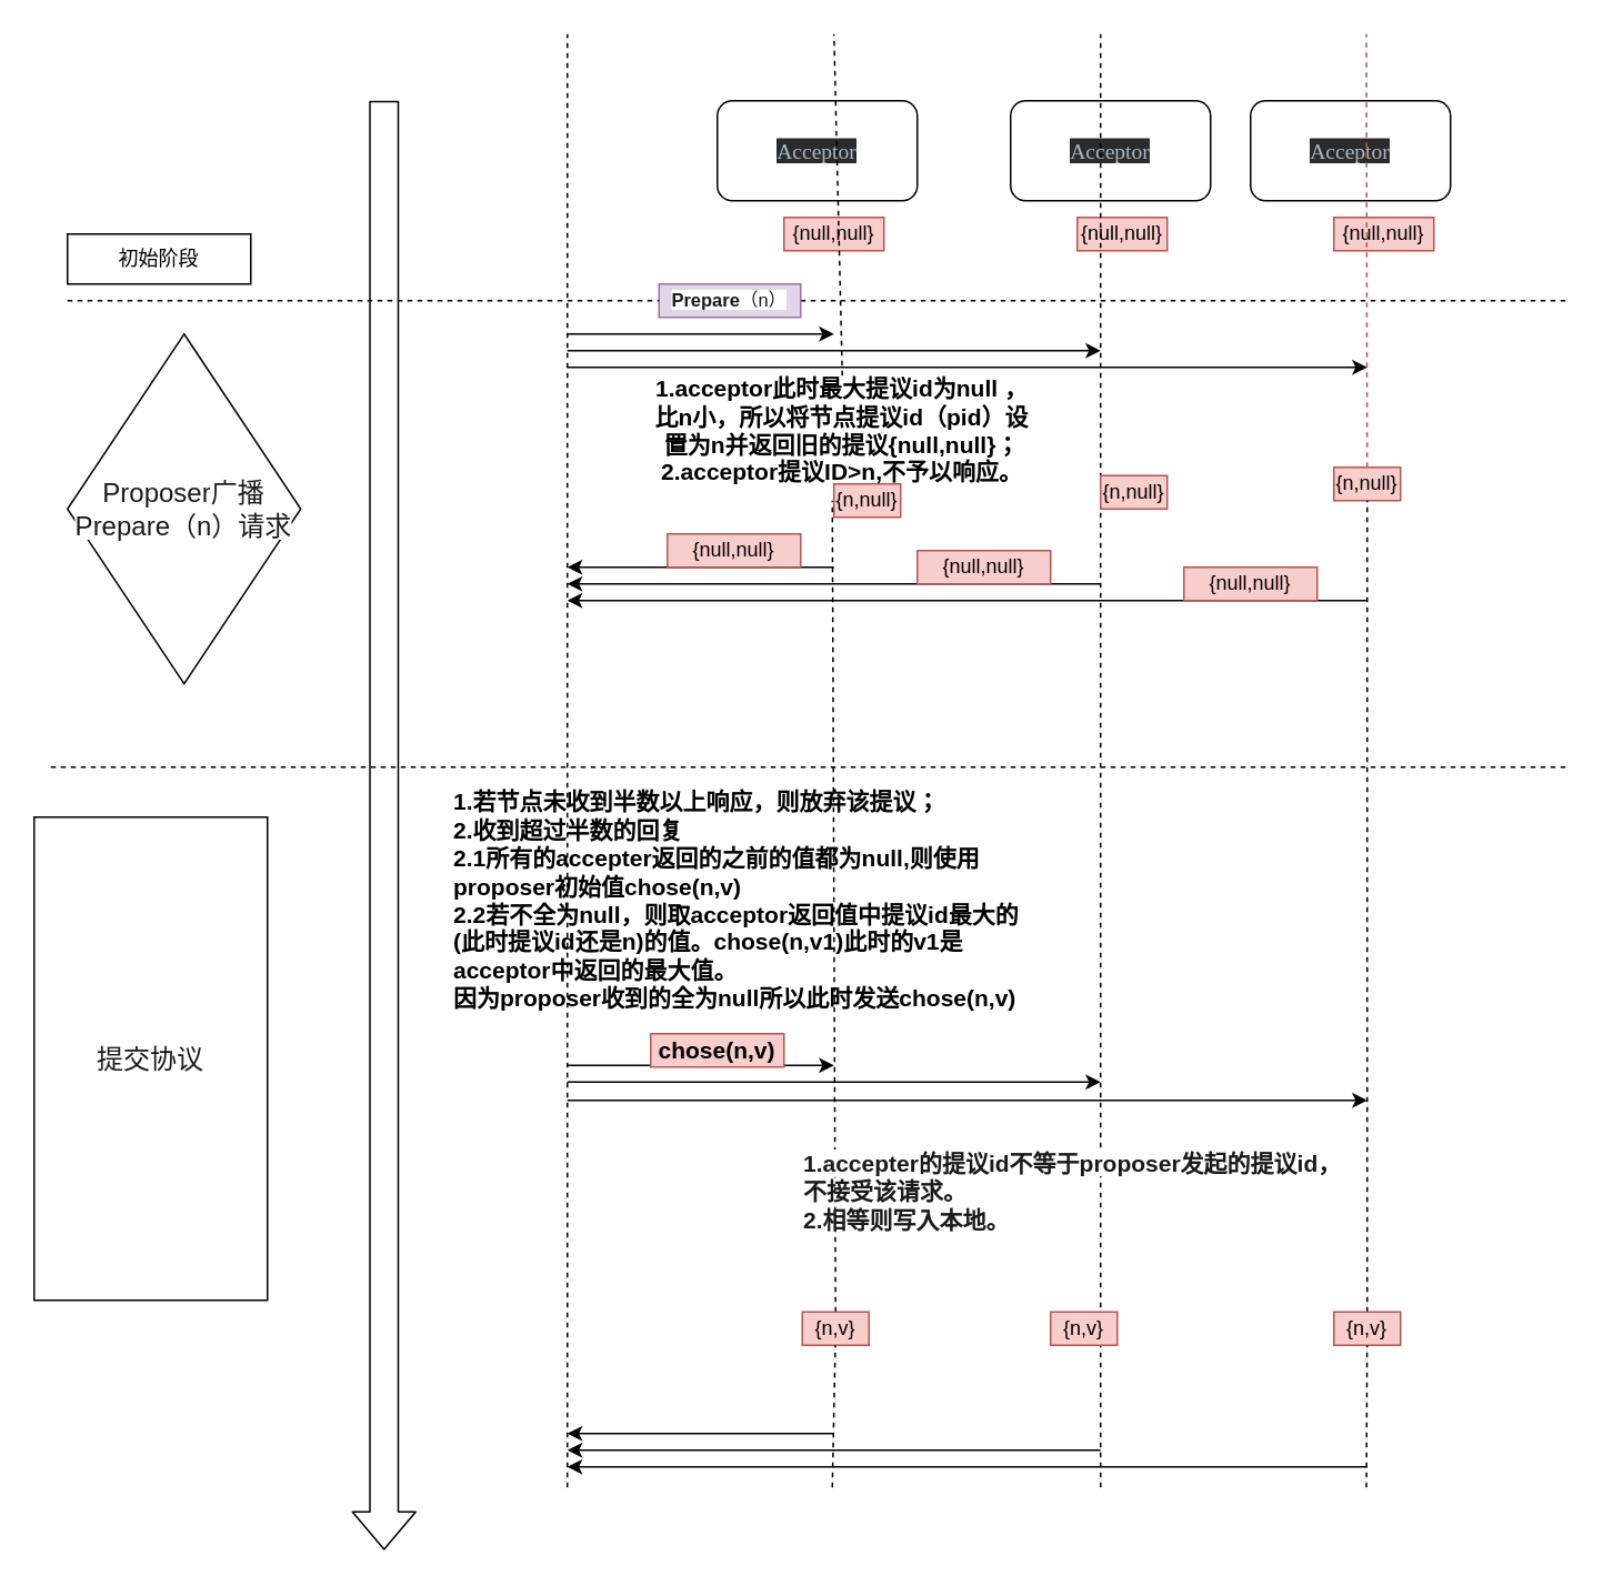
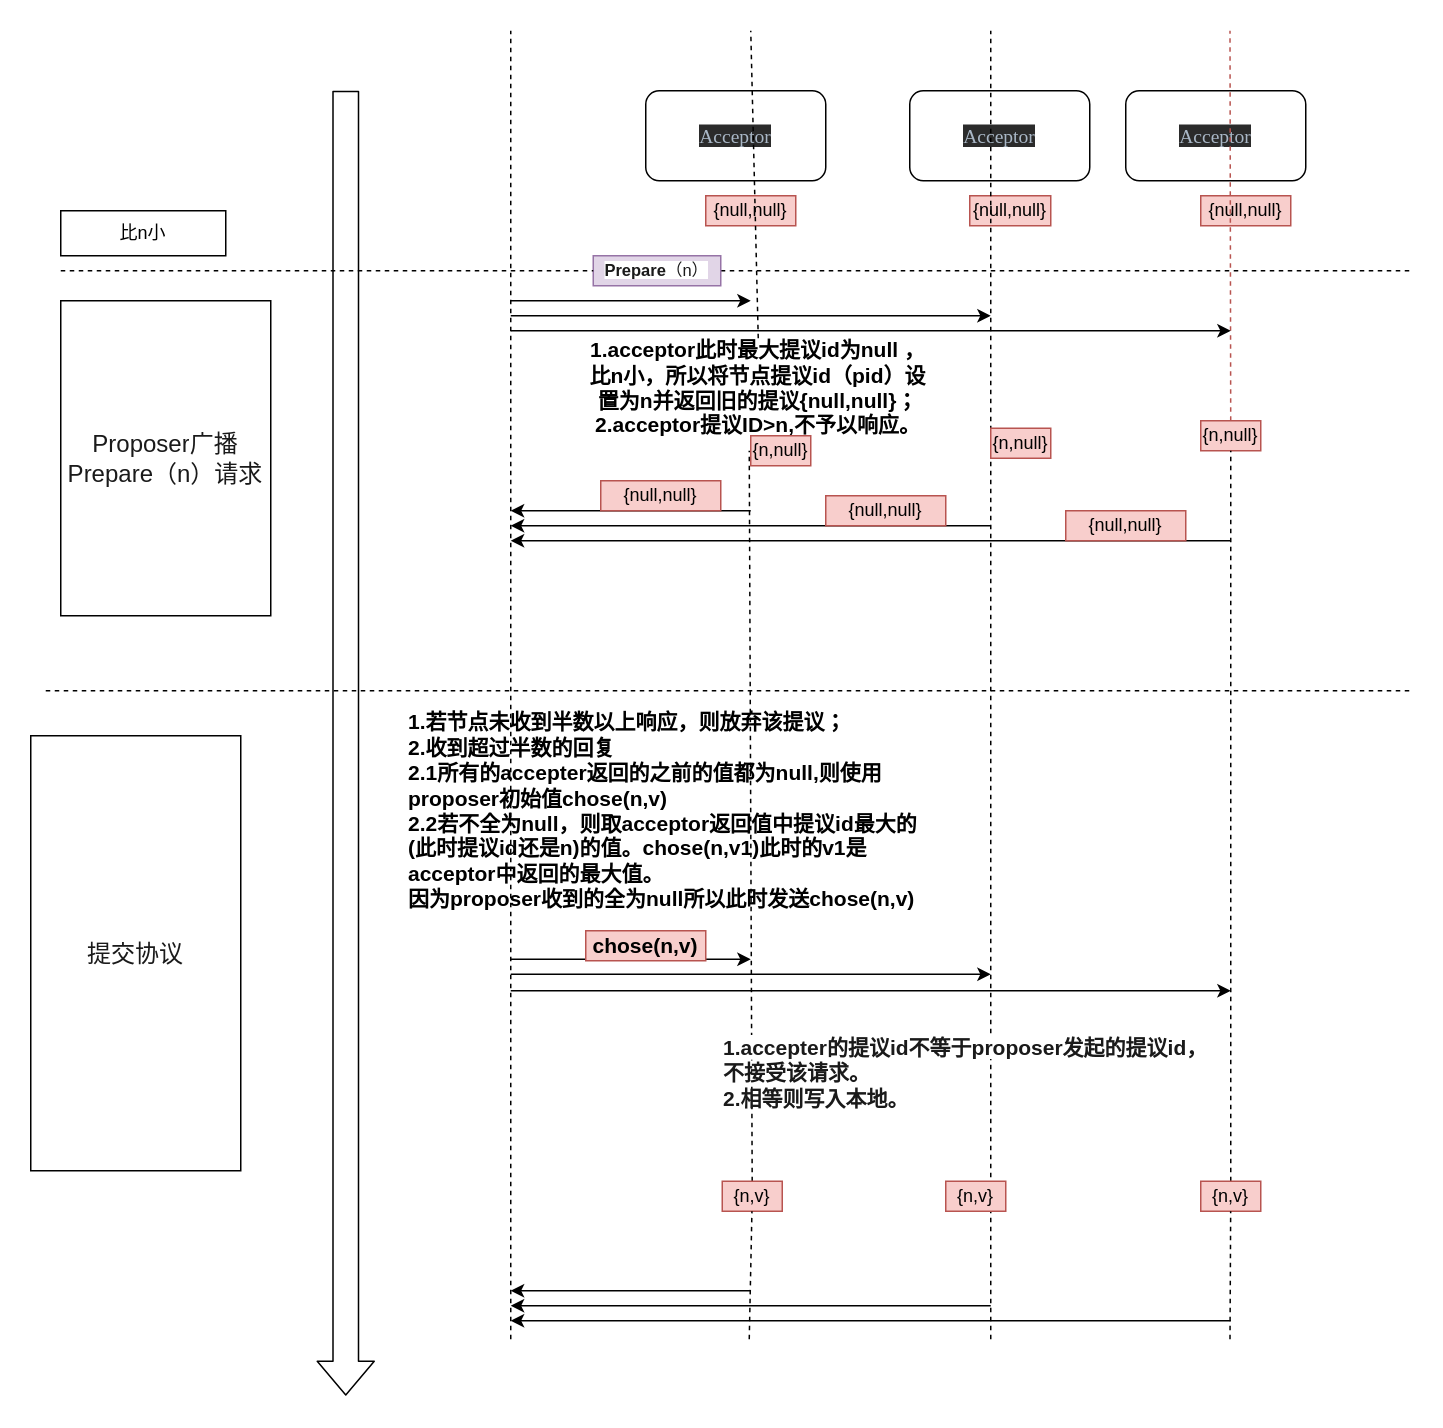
- <mxCell id="7" value="初始阶段" style="rounded=0;whiteSpace=wrap;html=1;" parent="1" vertex="1"><mxGeometry x="40" y="140" width="110" height="30" as="geometry" /></mxCell>
+ <mxCell id="7" value="比n小" style="rounded=0;whiteSpace=wrap;html=1;" parent="1" vertex="1"><mxGeometry x="40" y="140" width="110" height="30" as="geometry" /></mxCell>
- <mxCell id="11" value="&lt;span style=&quot;color: rgb(26 , 26 , 26) ; font-family: , &amp;#34;blinkmacsystemfont&amp;#34; , &amp;#34;helvetica neue&amp;#34; , &amp;#34;pingfang sc&amp;#34; , &amp;#34;microsoft yahei&amp;#34; , &amp;#34;source han sans sc&amp;#34; , &amp;#34;noto sans cjk sc&amp;#34; , &amp;#34;wenquanyi micro hei&amp;#34; , sans-serif ; font-size: medium ; text-align: left ; background-color: rgb(255 , 255 , 255)&quot;&gt;Proposer&lt;/span&gt;&lt;span style=&quot;color: rgb(26 , 26 , 26) ; font-family: , &amp;#34;blinkmacsystemfont&amp;#34; , &amp;#34;helvetica neue&amp;#34; , &amp;#34;pingfang sc&amp;#34; , &amp;#34;microsoft yahei&amp;#34; , &amp;#34;source han sans sc&amp;#34; , &amp;#34;noto sans cjk sc&amp;#34; , &amp;#34;wenquanyi micro hei&amp;#34; , sans-serif ; font-size: medium ; text-align: left ; background-color: rgb(255 , 255 , 255)&quot;&gt;广播Prepare（n）请求&lt;/span&gt;" style="rhombus;whiteSpace=wrap;html=1;" parent="1" vertex="1"><mxGeometry x="40" y="200" width="140" height="210" as="geometry" /></mxCell>
+ <mxCell id="11" value="&lt;span style=&quot;color: rgb(26 , 26 , 26) ; font-family: , &amp;#34;blinkmacsystemfont&amp;#34; , &amp;#34;helvetica neue&amp;#34; , &amp;#34;pingfang sc&amp;#34; , &amp;#34;microsoft yahei&amp;#34; , &amp;#34;source han sans sc&amp;#34; , &amp;#34;noto sans cjk sc&amp;#34; , &amp;#34;wenquanyi micro hei&amp;#34; , sans-serif ; font-size: medium ; text-align: left ; background-color: rgb(255 , 255 , 255)&quot;&gt;Proposer&lt;/span&gt;&lt;span style=&quot;color: rgb(26 , 26 , 26) ; font-family: , &amp;#34;blinkmacsystemfont&amp;#34; , &amp;#34;helvetica neue&amp;#34; , &amp;#34;pingfang sc&amp;#34; , &amp;#34;microsoft yahei&amp;#34; , &amp;#34;source han sans sc&amp;#34; , &amp;#34;noto sans cjk sc&amp;#34; , &amp;#34;wenquanyi micro hei&amp;#34; , sans-serif ; font-size: medium ; text-align: left ; background-color: rgb(255 , 255 , 255)&quot;&gt;广播Prepare（n）请求&lt;/span&gt;" style="rounded=0;whiteSpace=wrap;html=1;" parent="1" vertex="1"><mxGeometry x="40" y="200" width="140" height="210" as="geometry" /></mxCell>
